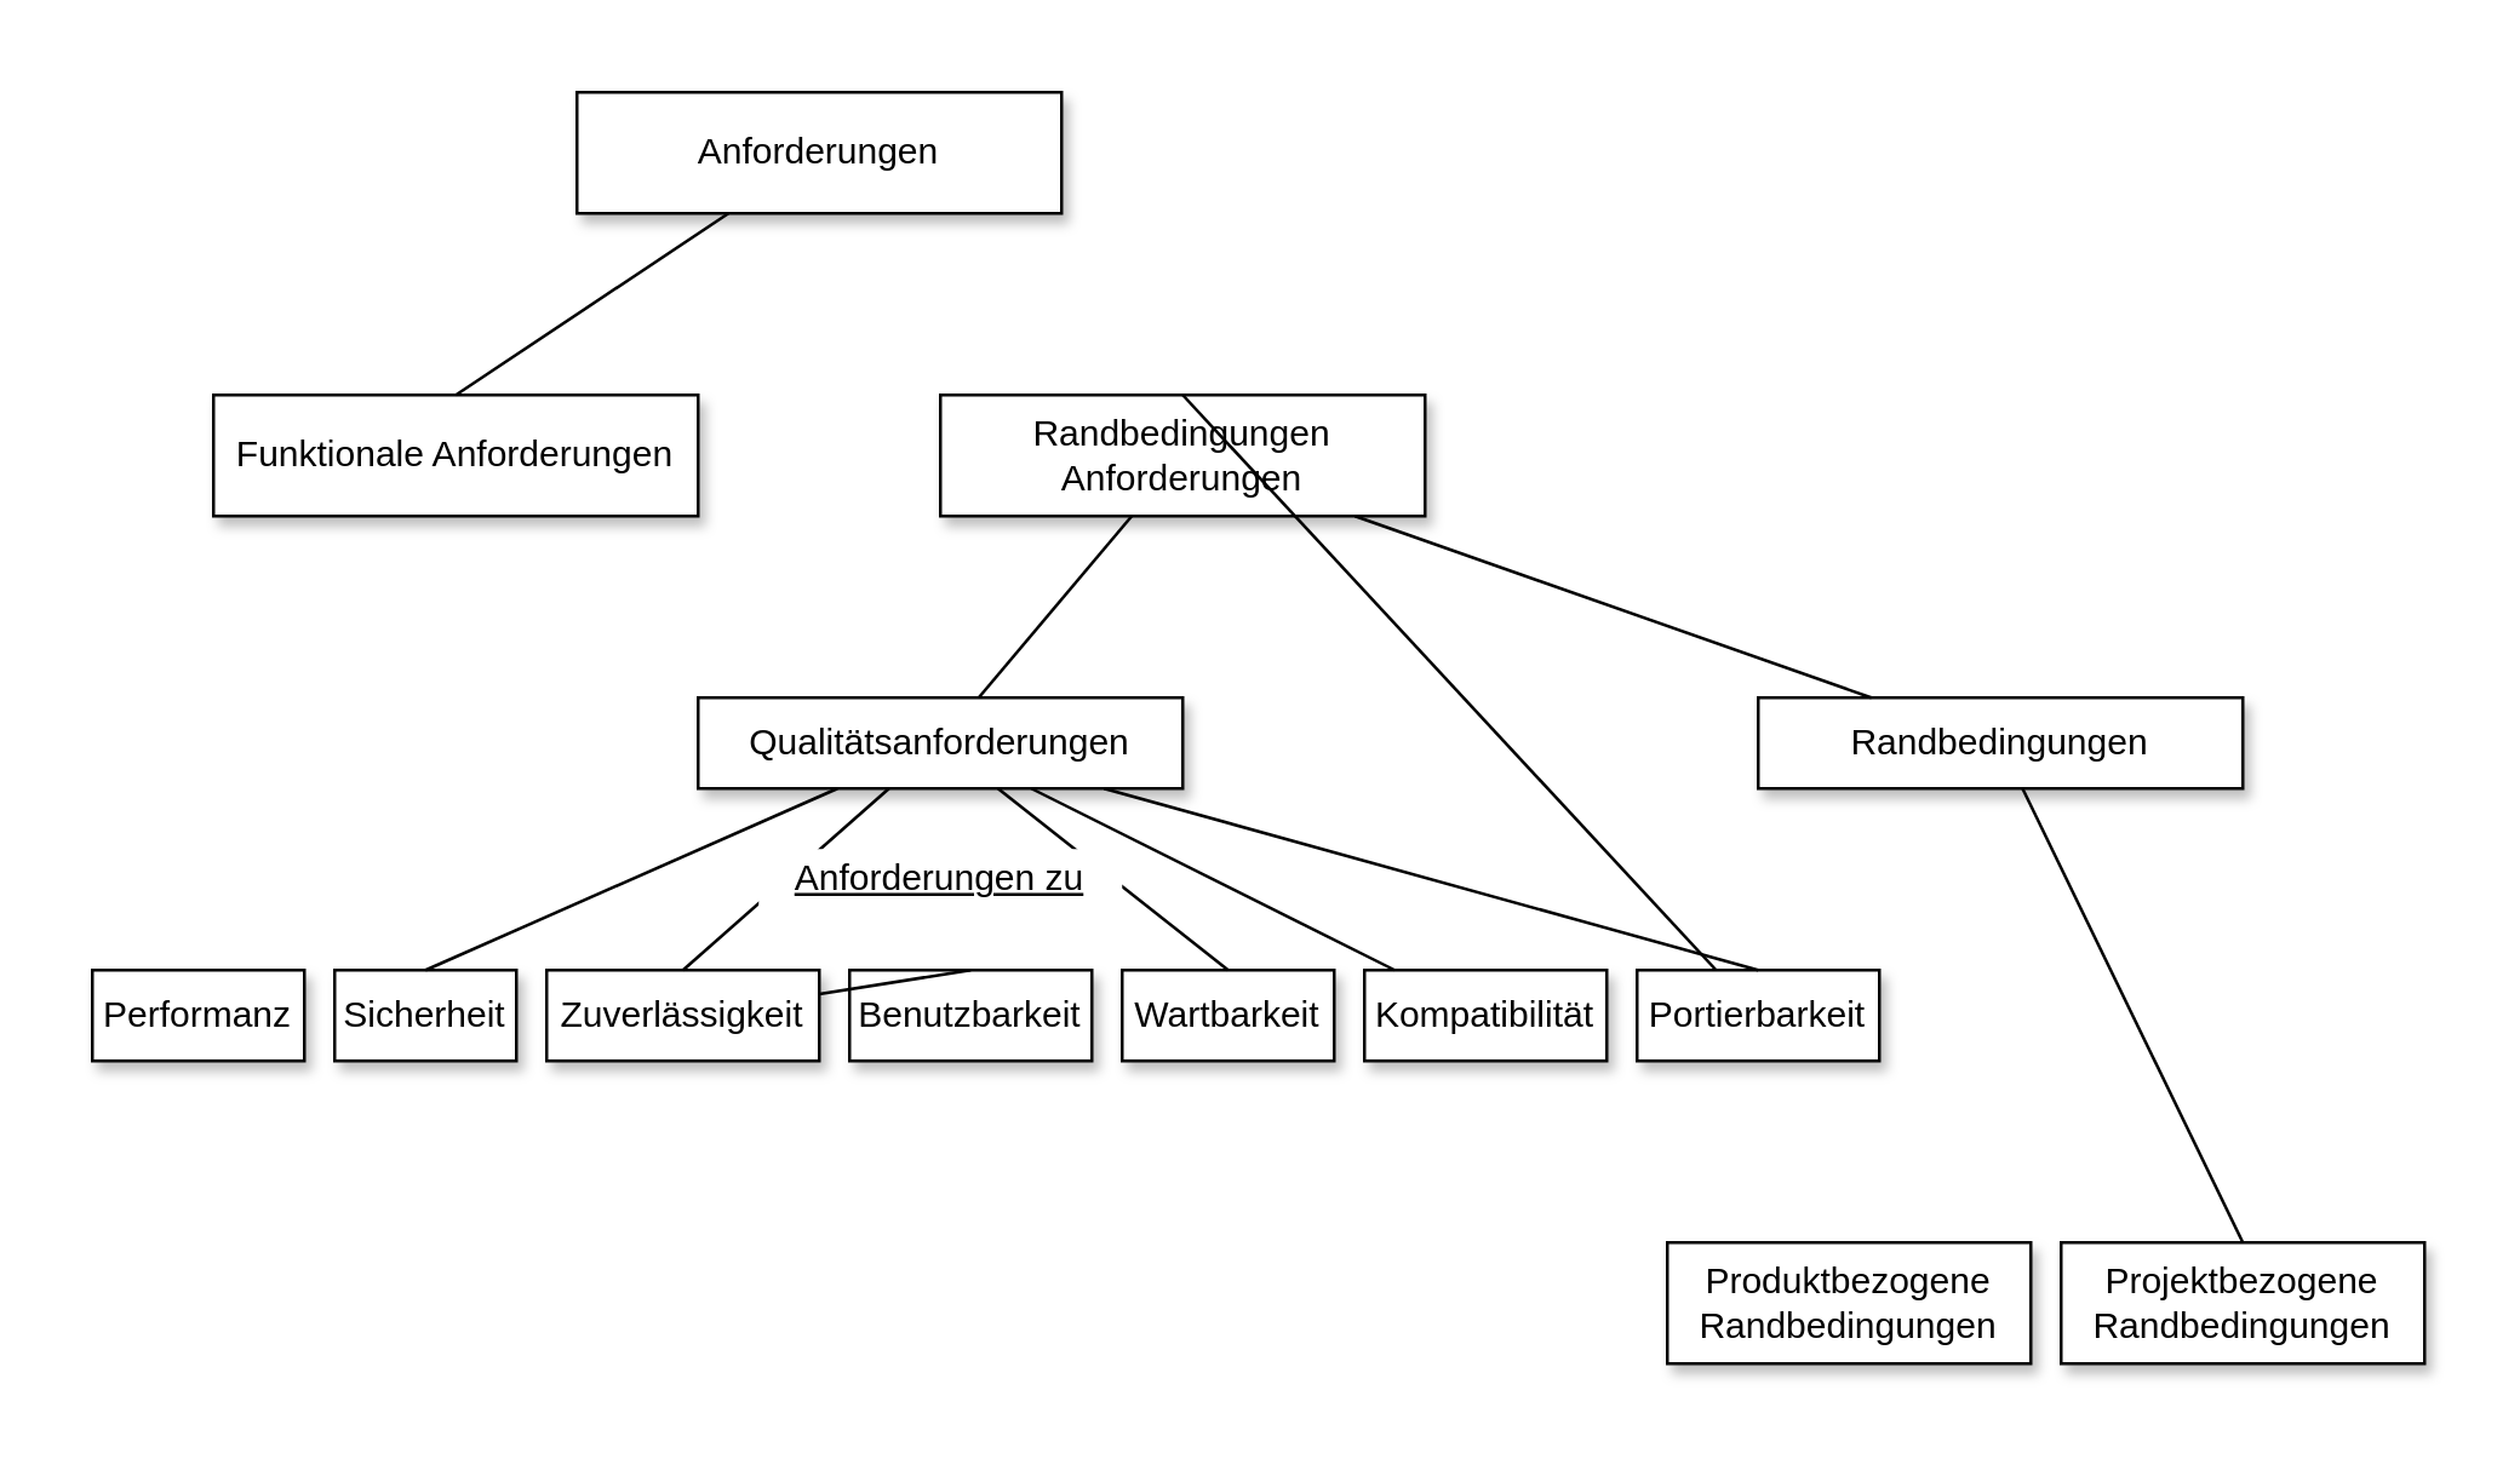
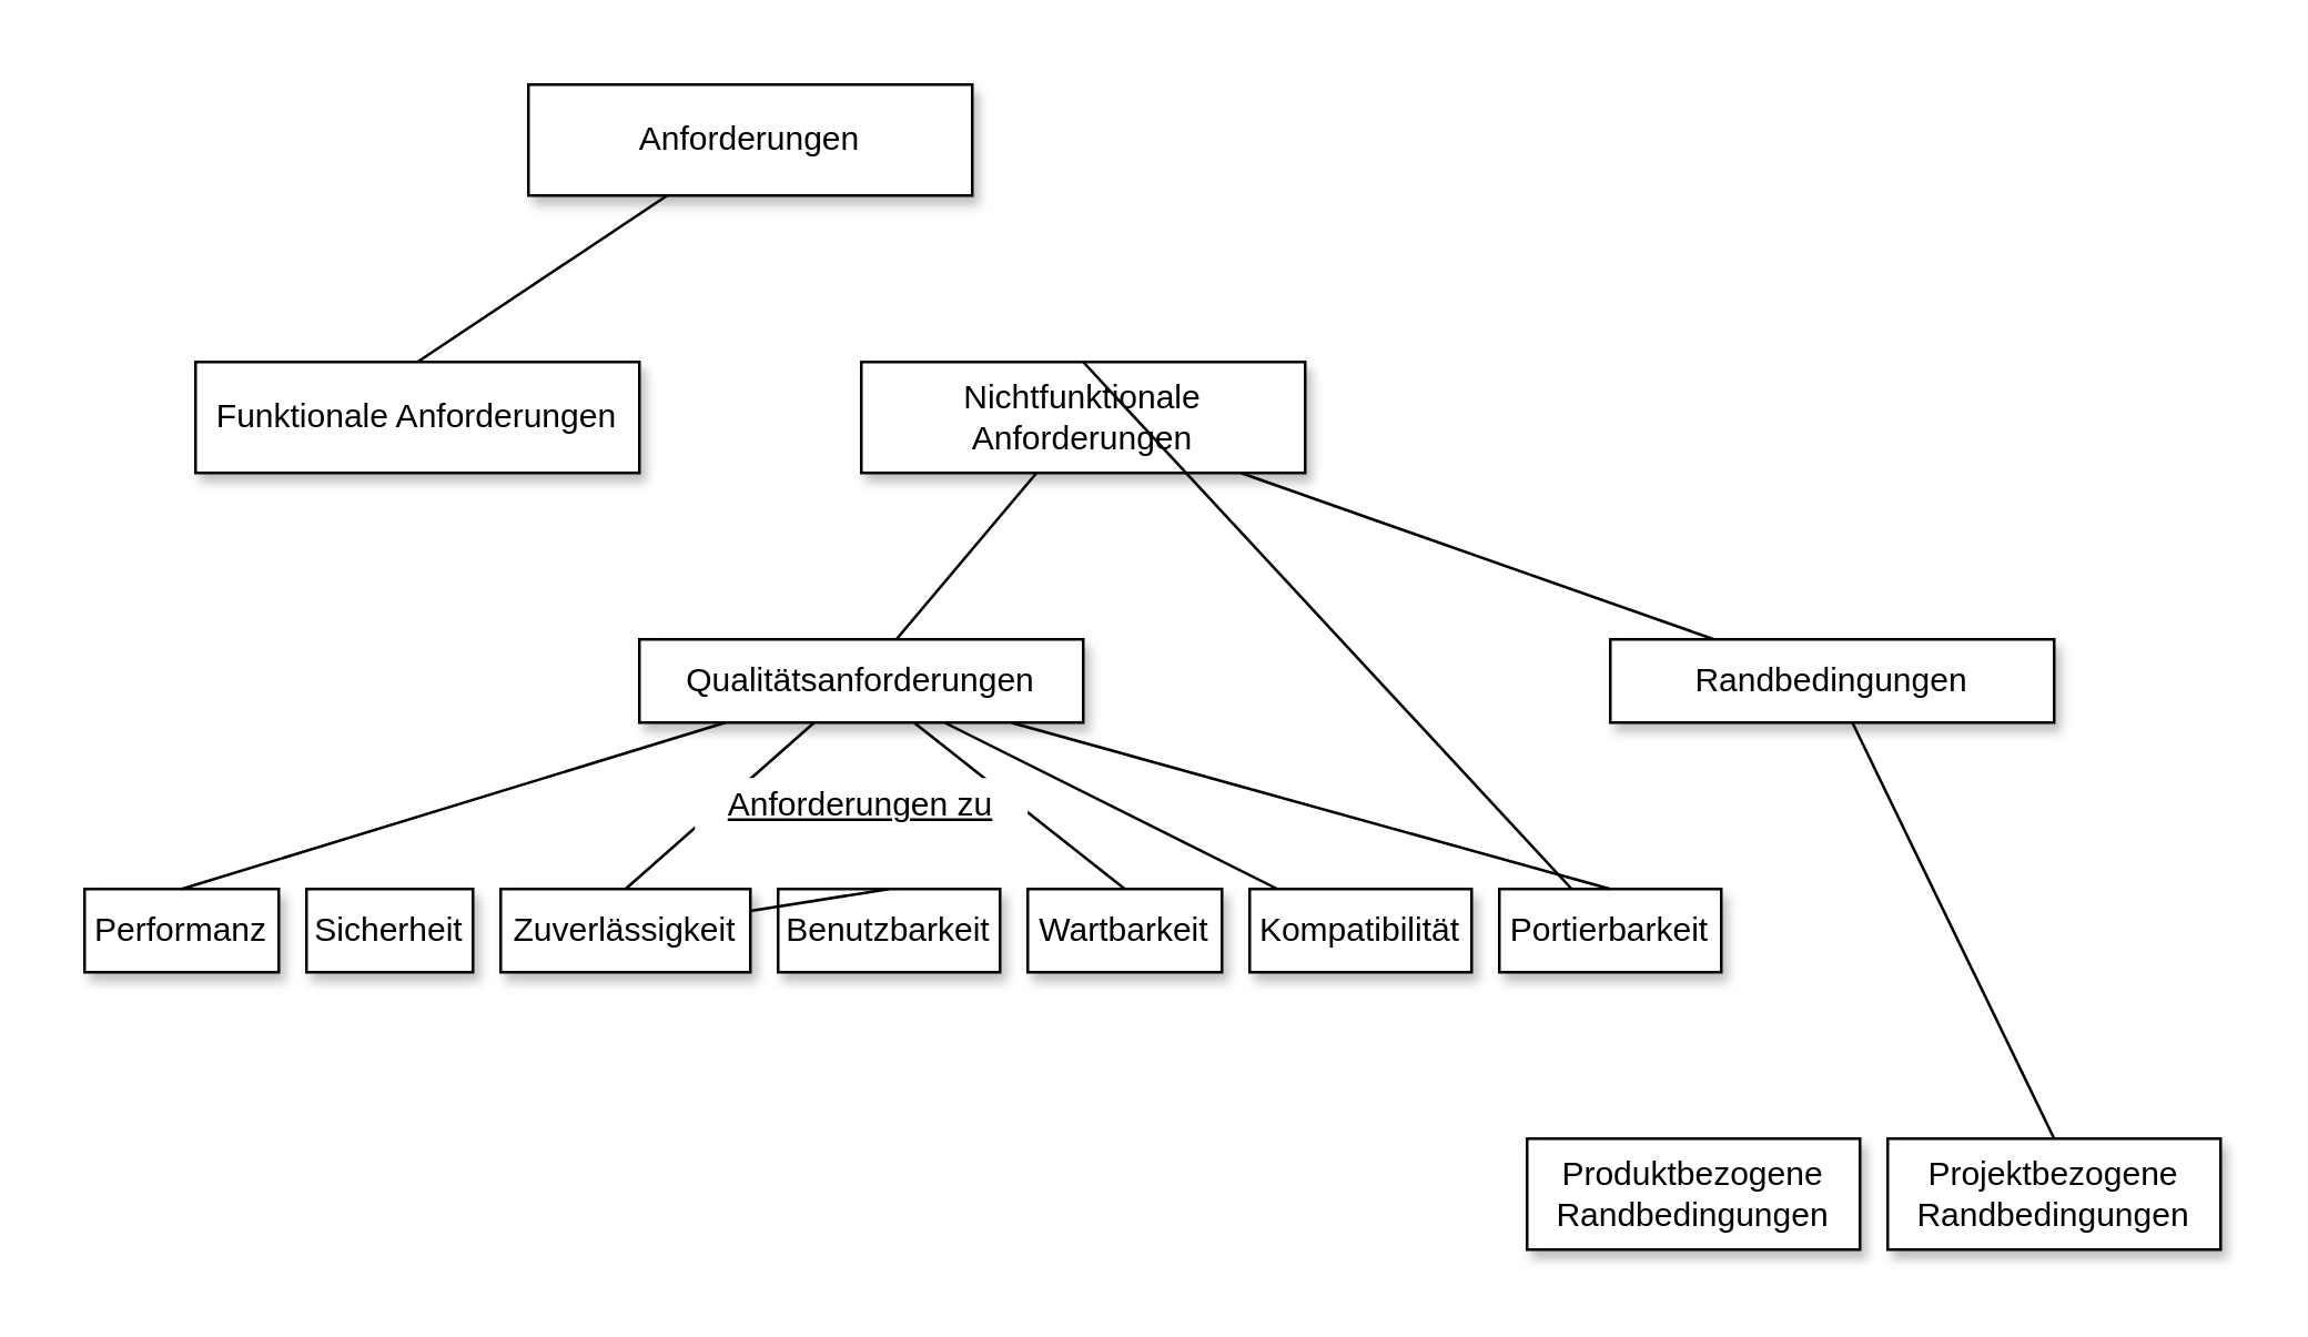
- <mxCell id="6" value="Randbedingungen Anforderungen" style="rounded=0;whiteSpace=wrap;html=1;shadow=1;" parent="1" vertex="1"><mxGeometry x="310" y="130" width="160" height="40" as="geometry" /></mxCell>
+ <mxCell id="6" value="Nichtfunktionale Anforderungen" style="rounded=0;whiteSpace=wrap;html=1;shadow=1;" parent="1" vertex="1"><mxGeometry x="310" y="130" width="160" height="40" as="geometry" /></mxCell>
- <mxCell id="19" value="" style="endArrow=none;html=1;rounded=0;exitX=0.5;exitY=0;exitDx=0;exitDy=0;" parent="1" source="13" target="11" edge="1"><mxGeometry width="50" height="50" relative="1" as="geometry"><mxPoint x="410" y="260" as="sourcePoint" /><mxPoint x="460" y="210" as="targetPoint" /></mxGeometry></mxCell>
+ <mxCell id="18" value="" style="endArrow=none;html=1;rounded=0;exitX=0.5;exitY=0;exitDx=0;exitDy=0;" parent="1" source="12" target="11" edge="1"><mxGeometry width="50" height="50" relative="1" as="geometry"><mxPoint x="410" y="260" as="sourcePoint" /><mxPoint x="460" y="210" as="targetPoint" /></mxGeometry></mxCell>
